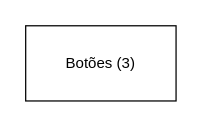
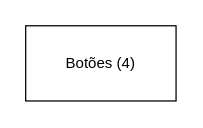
- <mxCell id="2" value="Botões (3)" style="rounded=0;whiteSpace=wrap;html=1;" vertex="1" parent="1"><mxGeometry x="20" y="20" width="120" height="60" as="geometry" /></mxCell>
+ <mxCell id="2" value="Botões (4)" style="rounded=0;whiteSpace=wrap;html=1;" vertex="1" parent="1"><mxGeometry x="20" y="20" width="120" height="60" as="geometry" /></mxCell>
